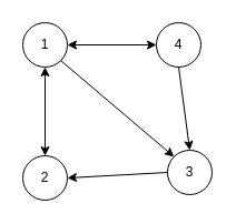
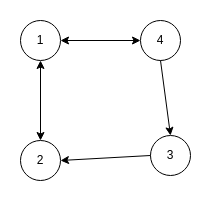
- <mxCell id="8" value="" style="endArrow=classic;html=1;rounded=0;exitX=1;exitY=1;exitDx=0;exitDy=0;entryX=0;entryY=0;entryDx=0;entryDy=0;" edge="1" parent="1" source="2" target="4"><mxGeometry width="50" height="50" relative="1" as="geometry"><mxPoint x="290" y="230" as="sourcePoint" /><mxPoint x="340" y="180" as="targetPoint" /></mxGeometry></mxCell>
